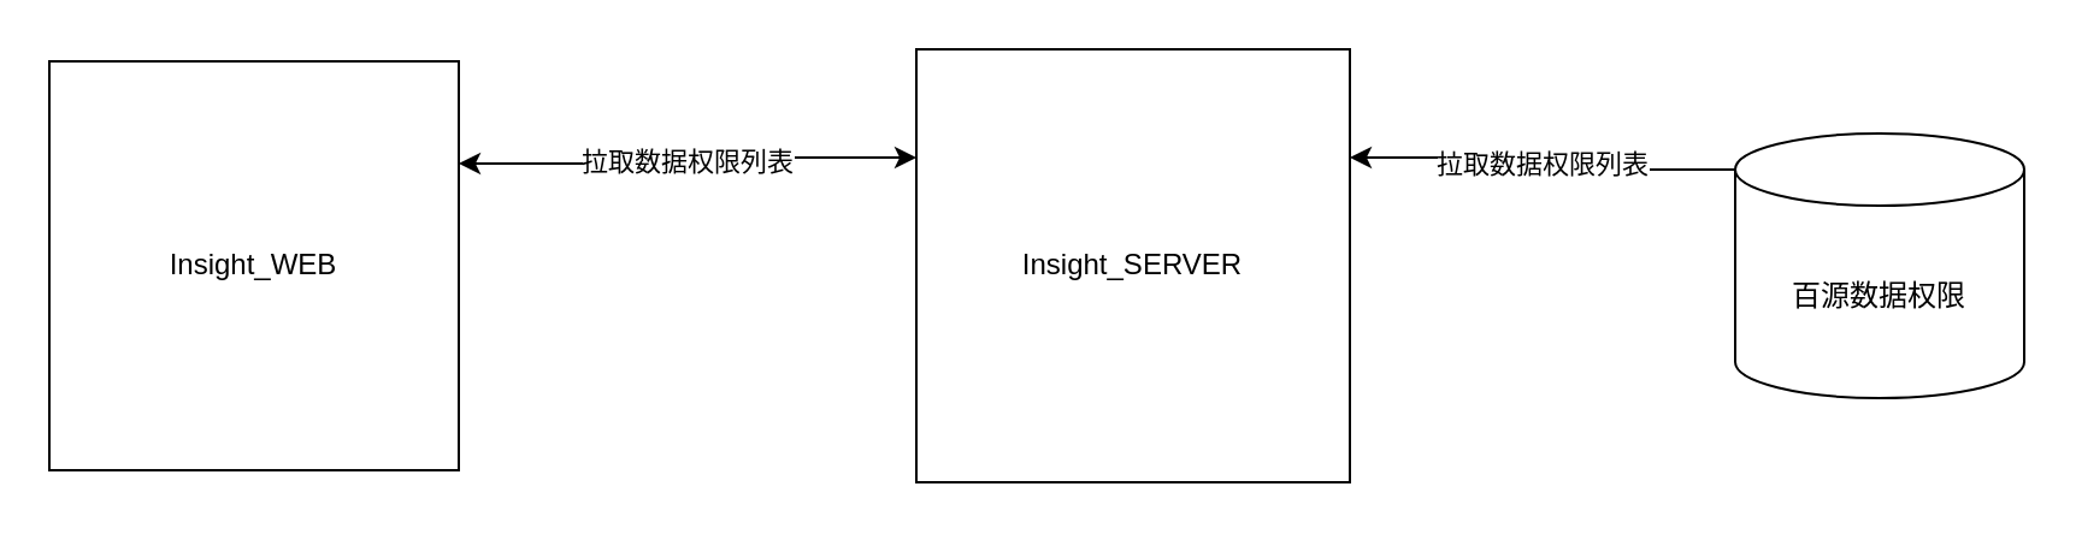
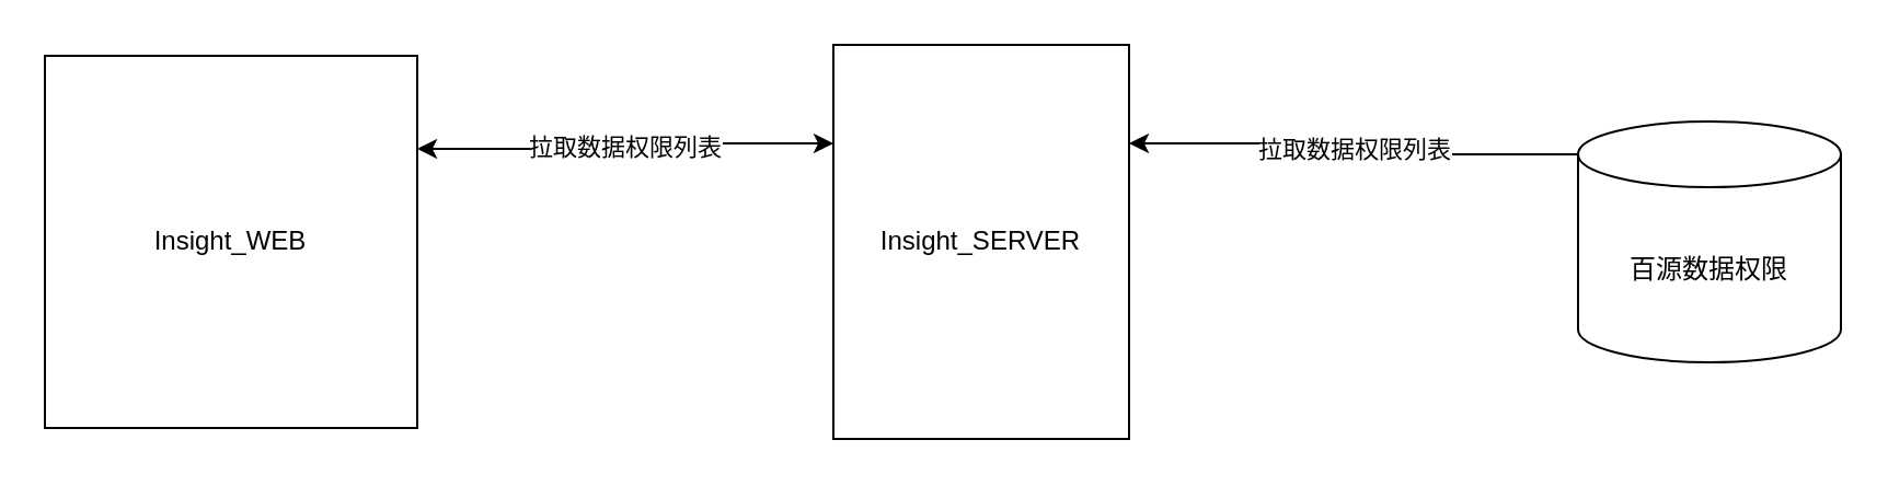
- <mxCell id="6" value="Insight_SERVER" style="whiteSpace=wrap;html=1;aspect=fixed;" vertex="1" parent="1"><mxGeometry x="380" y="20" width="180" height="180" as="geometry" /></mxCell>
+ <mxCell id="6" value="Insight_SERVER" style="whiteSpace=wrap;html=1;aspect=fixed;" vertex="1" parent="1"><mxGeometry x="380" y="20" width="135" height="180" as="geometry" /></mxCell>
